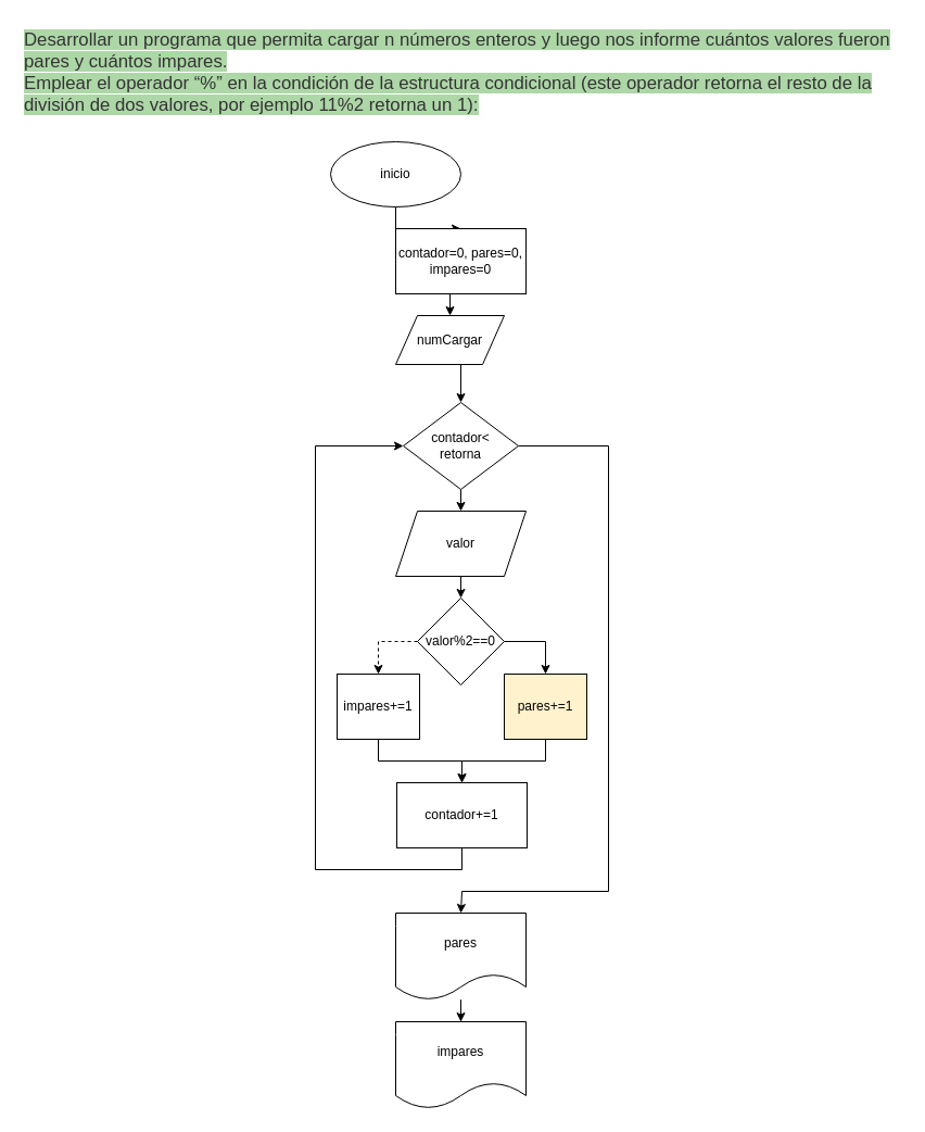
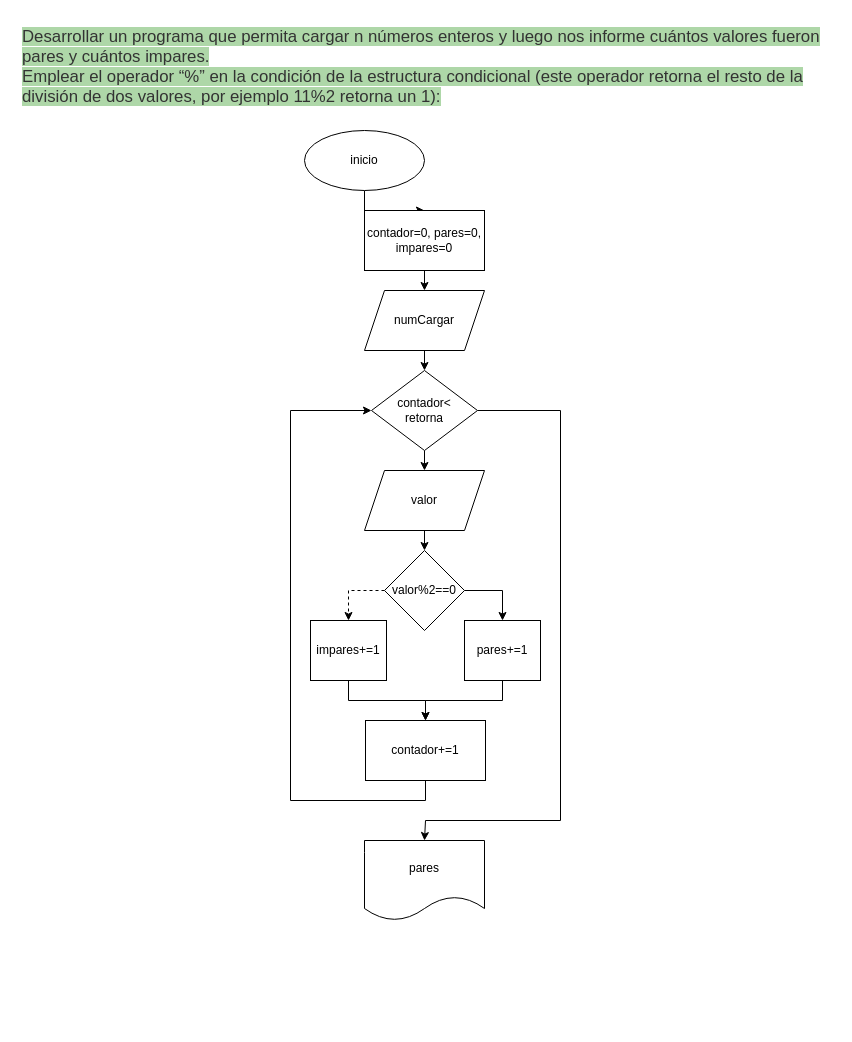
- <mxCell id="6" value="numCargar" style="shape=parallelogram;perimeter=parallelogramPerimeter;whiteSpace=wrap;html=1;fixedSize=1;" parent="1" vertex="1"><mxGeometry x="364" y="290" width="100" height="45" as="geometry" /></mxCell>
+ <mxCell id="6" value="numCargar" style="shape=parallelogram;perimeter=parallelogramPerimeter;whiteSpace=wrap;html=1;fixedSize=1;" parent="1" vertex="1"><mxGeometry x="364" y="290" width="120" height="60" as="geometry" /></mxCell>
- <mxCell id="18" value="pares+=1" style="rounded=0;whiteSpace=wrap;html=1;fillColor=#fff2cc;" parent="1" vertex="1"><mxGeometry x="464" y="620" width="76" height="60" as="geometry" /></mxCell>
+ <mxCell id="18" value="pares+=1" style="rounded=0;whiteSpace=wrap;html=1;" parent="1" vertex="1"><mxGeometry x="464" y="620" width="76" height="60" as="geometry" /></mxCell>
- <mxCell id="23" style="edgeStyle=orthogonalEdgeStyle;rounded=0;orthogonalLoop=1;jettySize=auto;html=1;entryX=0.5;entryY=0;entryDx=0;entryDy=0;" parent="1" source="24" target="25" edge="1"><mxGeometry relative="1" as="geometry" /></mxCell>
- <mxCell id="25" value="impares" style="shape=document;whiteSpace=wrap;html=1;boundedLbl=1;" parent="1" vertex="1"><mxGeometry x="364" y="940" width="120" height="80" as="geometry" /></mxCell>
